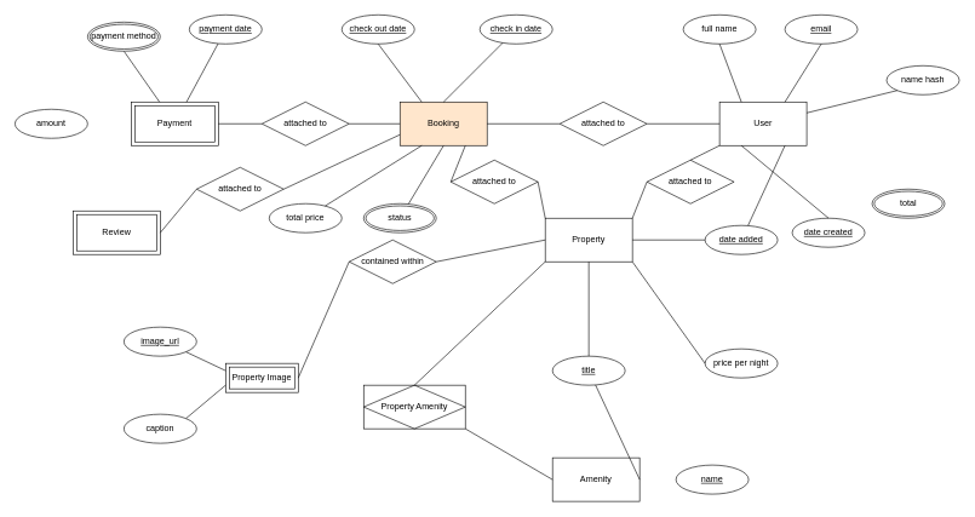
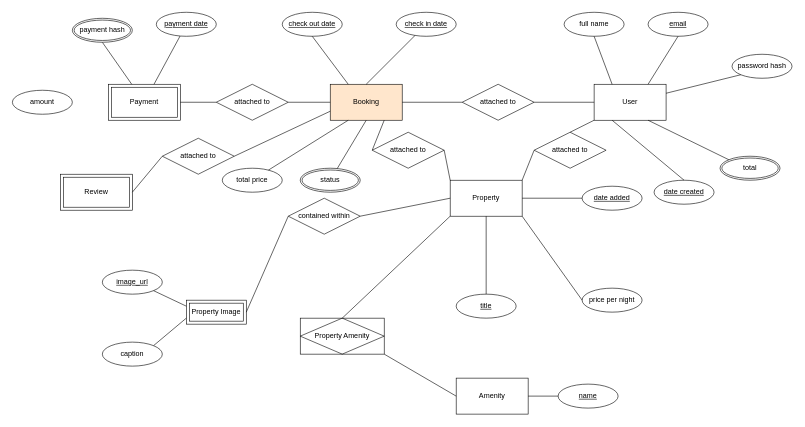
- <mxCell id="12" value="payment method" style="ellipse;shape=doubleEllipse;margin=3;whiteSpace=wrap;html=1;align=center;" vertex="1" parent="1"><mxGeometry x="120" y="30" width="100" height="40" as="geometry" /></mxCell>
+ <mxCell id="12" value="payment hash" style="ellipse;shape=doubleEllipse;margin=3;whiteSpace=wrap;html=1;align=center;" vertex="1" parent="1"><mxGeometry x="120" y="30" width="100" height="40" as="geometry" /></mxCell>
- <mxCell id="32" value="name hash" style="ellipse;whiteSpace=wrap;html=1;align=center;" vertex="1" parent="1"><mxGeometry x="1220" y="90" width="100" height="40" as="geometry" /></mxCell>
+ <mxCell id="32" value="password hash" style="ellipse;whiteSpace=wrap;html=1;align=center;" vertex="1" parent="1"><mxGeometry x="1220" y="90" width="100" height="40" as="geometry" /></mxCell>
- <mxCell id="35" value="" style="endArrow=none;html=1;rounded=0;exitX=0.75;exitY=1;exitDx=0;exitDy=0;" edge="1" parent="1" source="5" target="50"><mxGeometry relative="1" as="geometry"><mxPoint x="1150" y="235" as="sourcePoint" /><mxPoint x="1290" y="210" as="targetPoint" /></mxGeometry></mxCell>
+ <mxCell id="35" value="" style="endArrow=none;html=1;rounded=0;exitX=0.75;exitY=1;exitDx=0;exitDy=0;entryX=0;entryY=0;entryDx=0;entryDy=0;" edge="1" parent="1" source="5" target="34"><mxGeometry relative="1" as="geometry"><mxPoint x="1150" y="235" as="sourcePoint" /><mxPoint x="1290" y="210" as="targetPoint" /></mxGeometry></mxCell>
- <mxCell id="57" value="" style="endArrow=none;html=1;rounded=0;exitX=1;exitY=0.5;exitDx=0;exitDy=0;" edge="1" parent="1" source="6" target="48"><mxGeometry relative="1" as="geometry"><mxPoint x="730" y="580" as="sourcePoint" /><mxPoint x="880" y="550" as="targetPoint" /></mxGeometry></mxCell>
+ <mxCell id="57" value="" style="endArrow=none;html=1;rounded=0;entryX=0;entryY=0.5;entryDx=0;entryDy=0;exitX=1;exitY=0.5;exitDx=0;exitDy=0;" edge="1" parent="1" source="6" target="56"><mxGeometry relative="1" as="geometry"><mxPoint x="730" y="580" as="sourcePoint" /><mxPoint x="880" y="550" as="targetPoint" /></mxGeometry></mxCell>
